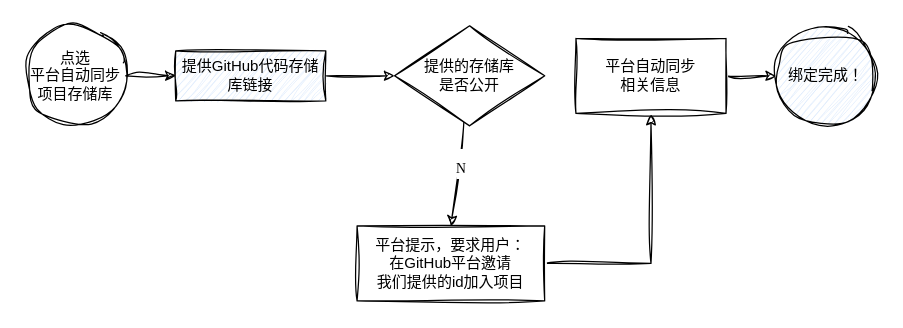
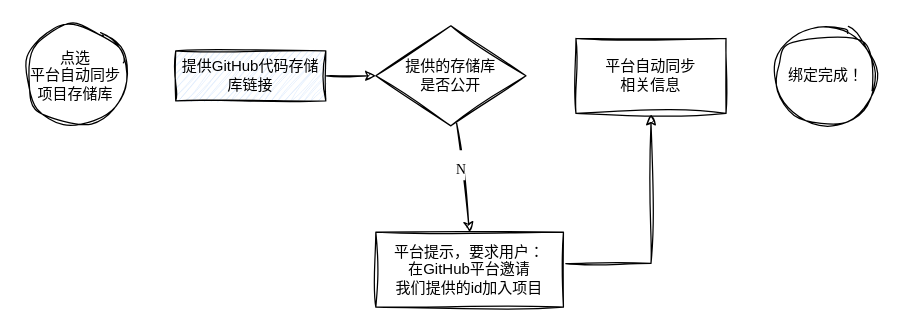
- <mxCell id="2" style="edgeStyle=orthogonalEdgeStyle;rounded=0;orthogonalLoop=1;jettySize=auto;html=1;entryX=0;entryY=0.5;entryDx=0;entryDy=0;sketch=1;curveFitting=1;jiggle=2;" parent="1" source="3" target="5" edge="1"><mxGeometry relative="1" as="geometry" /></mxCell>
- <mxCell id="8" value="提供的存储库&lt;br&gt;是否公开" style="rhombus;whiteSpace=wrap;html=1;sketch=1;curveFitting=1;jiggle=2;" parent="1" vertex="1"><mxGeometry x="315" y="20" width="120" height="80" as="geometry" /></mxCell>
+ <mxCell id="8" value="提供的存储库&lt;br&gt;是否公开" style="rhombus;whiteSpace=wrap;html=1;sketch=1;curveFitting=1;jiggle=2;" parent="1" vertex="1"><mxGeometry x="300" y="20" width="120" height="80" as="geometry" /></mxCell>
- <mxCell id="11" style="edgeStyle=orthogonalEdgeStyle;rounded=0;orthogonalLoop=1;jettySize=auto;html=1;entryX=0;entryY=0.5;entryDx=0;entryDy=0;sketch=1;curveFitting=1;jiggle=2;" parent="1" source="12" target="13" edge="1"><mxGeometry relative="1" as="geometry" /></mxCell>
- <mxCell id="13" value="绑定完成！" style="ellipse;whiteSpace=wrap;html=1;aspect=fixed;sketch=1;curveFitting=1;jiggle=2;fillColor=#dae8fc;" parent="1" vertex="1"><mxGeometry x="620" y="20" width="80" height="80" as="geometry" /></mxCell>
+ <mxCell id="13" value="绑定完成！" style="ellipse;whiteSpace=wrap;html=1;aspect=fixed;sketch=1;curveFitting=1;jiggle=2;" parent="1" vertex="1"><mxGeometry x="620" y="20" width="80" height="80" as="geometry" /></mxCell>
- <mxCell id="10" value="平台提示，要求用户：&lt;br&gt;在GitHub平台邀请&lt;br&gt;我们提供的id加入项目" style="rounded=0;whiteSpace=wrap;html=1;sketch=1;curveFitting=1;jiggle=2;" parent="1" vertex="1"><mxGeometry x="285" y="180" width="150" height="60" as="geometry" /></mxCell>
+ <mxCell id="10" value="平台提示，要求用户：&lt;br&gt;在GitHub平台邀请&lt;br&gt;我们提供的id加入项目" style="rounded=0;whiteSpace=wrap;html=1;sketch=1;curveFitting=1;jiggle=2;" parent="1" vertex="1"><mxGeometry x="300" y="185" width="150" height="60" as="geometry" /></mxCell>
